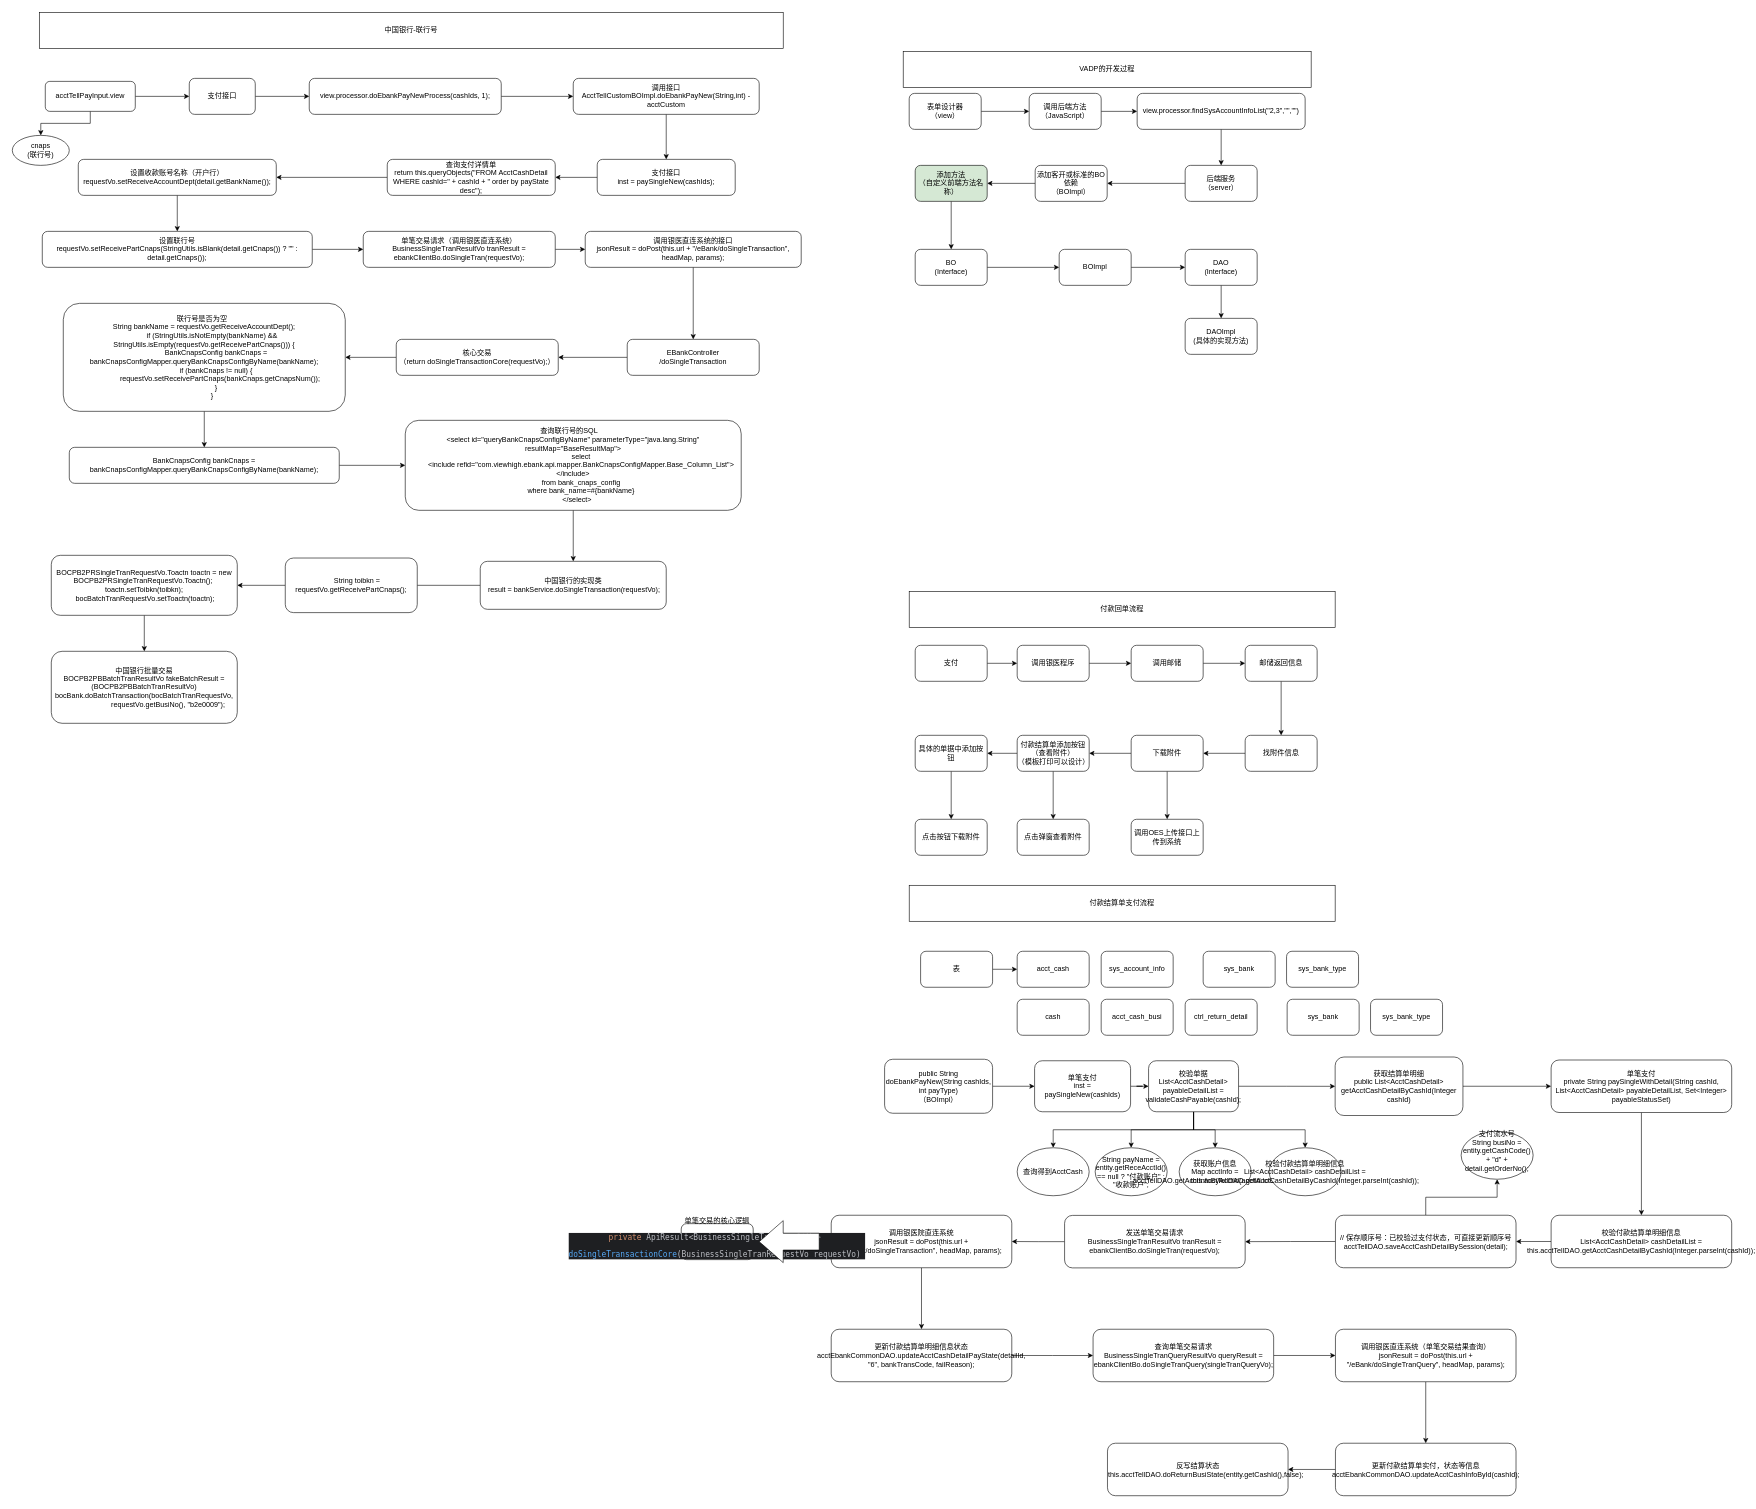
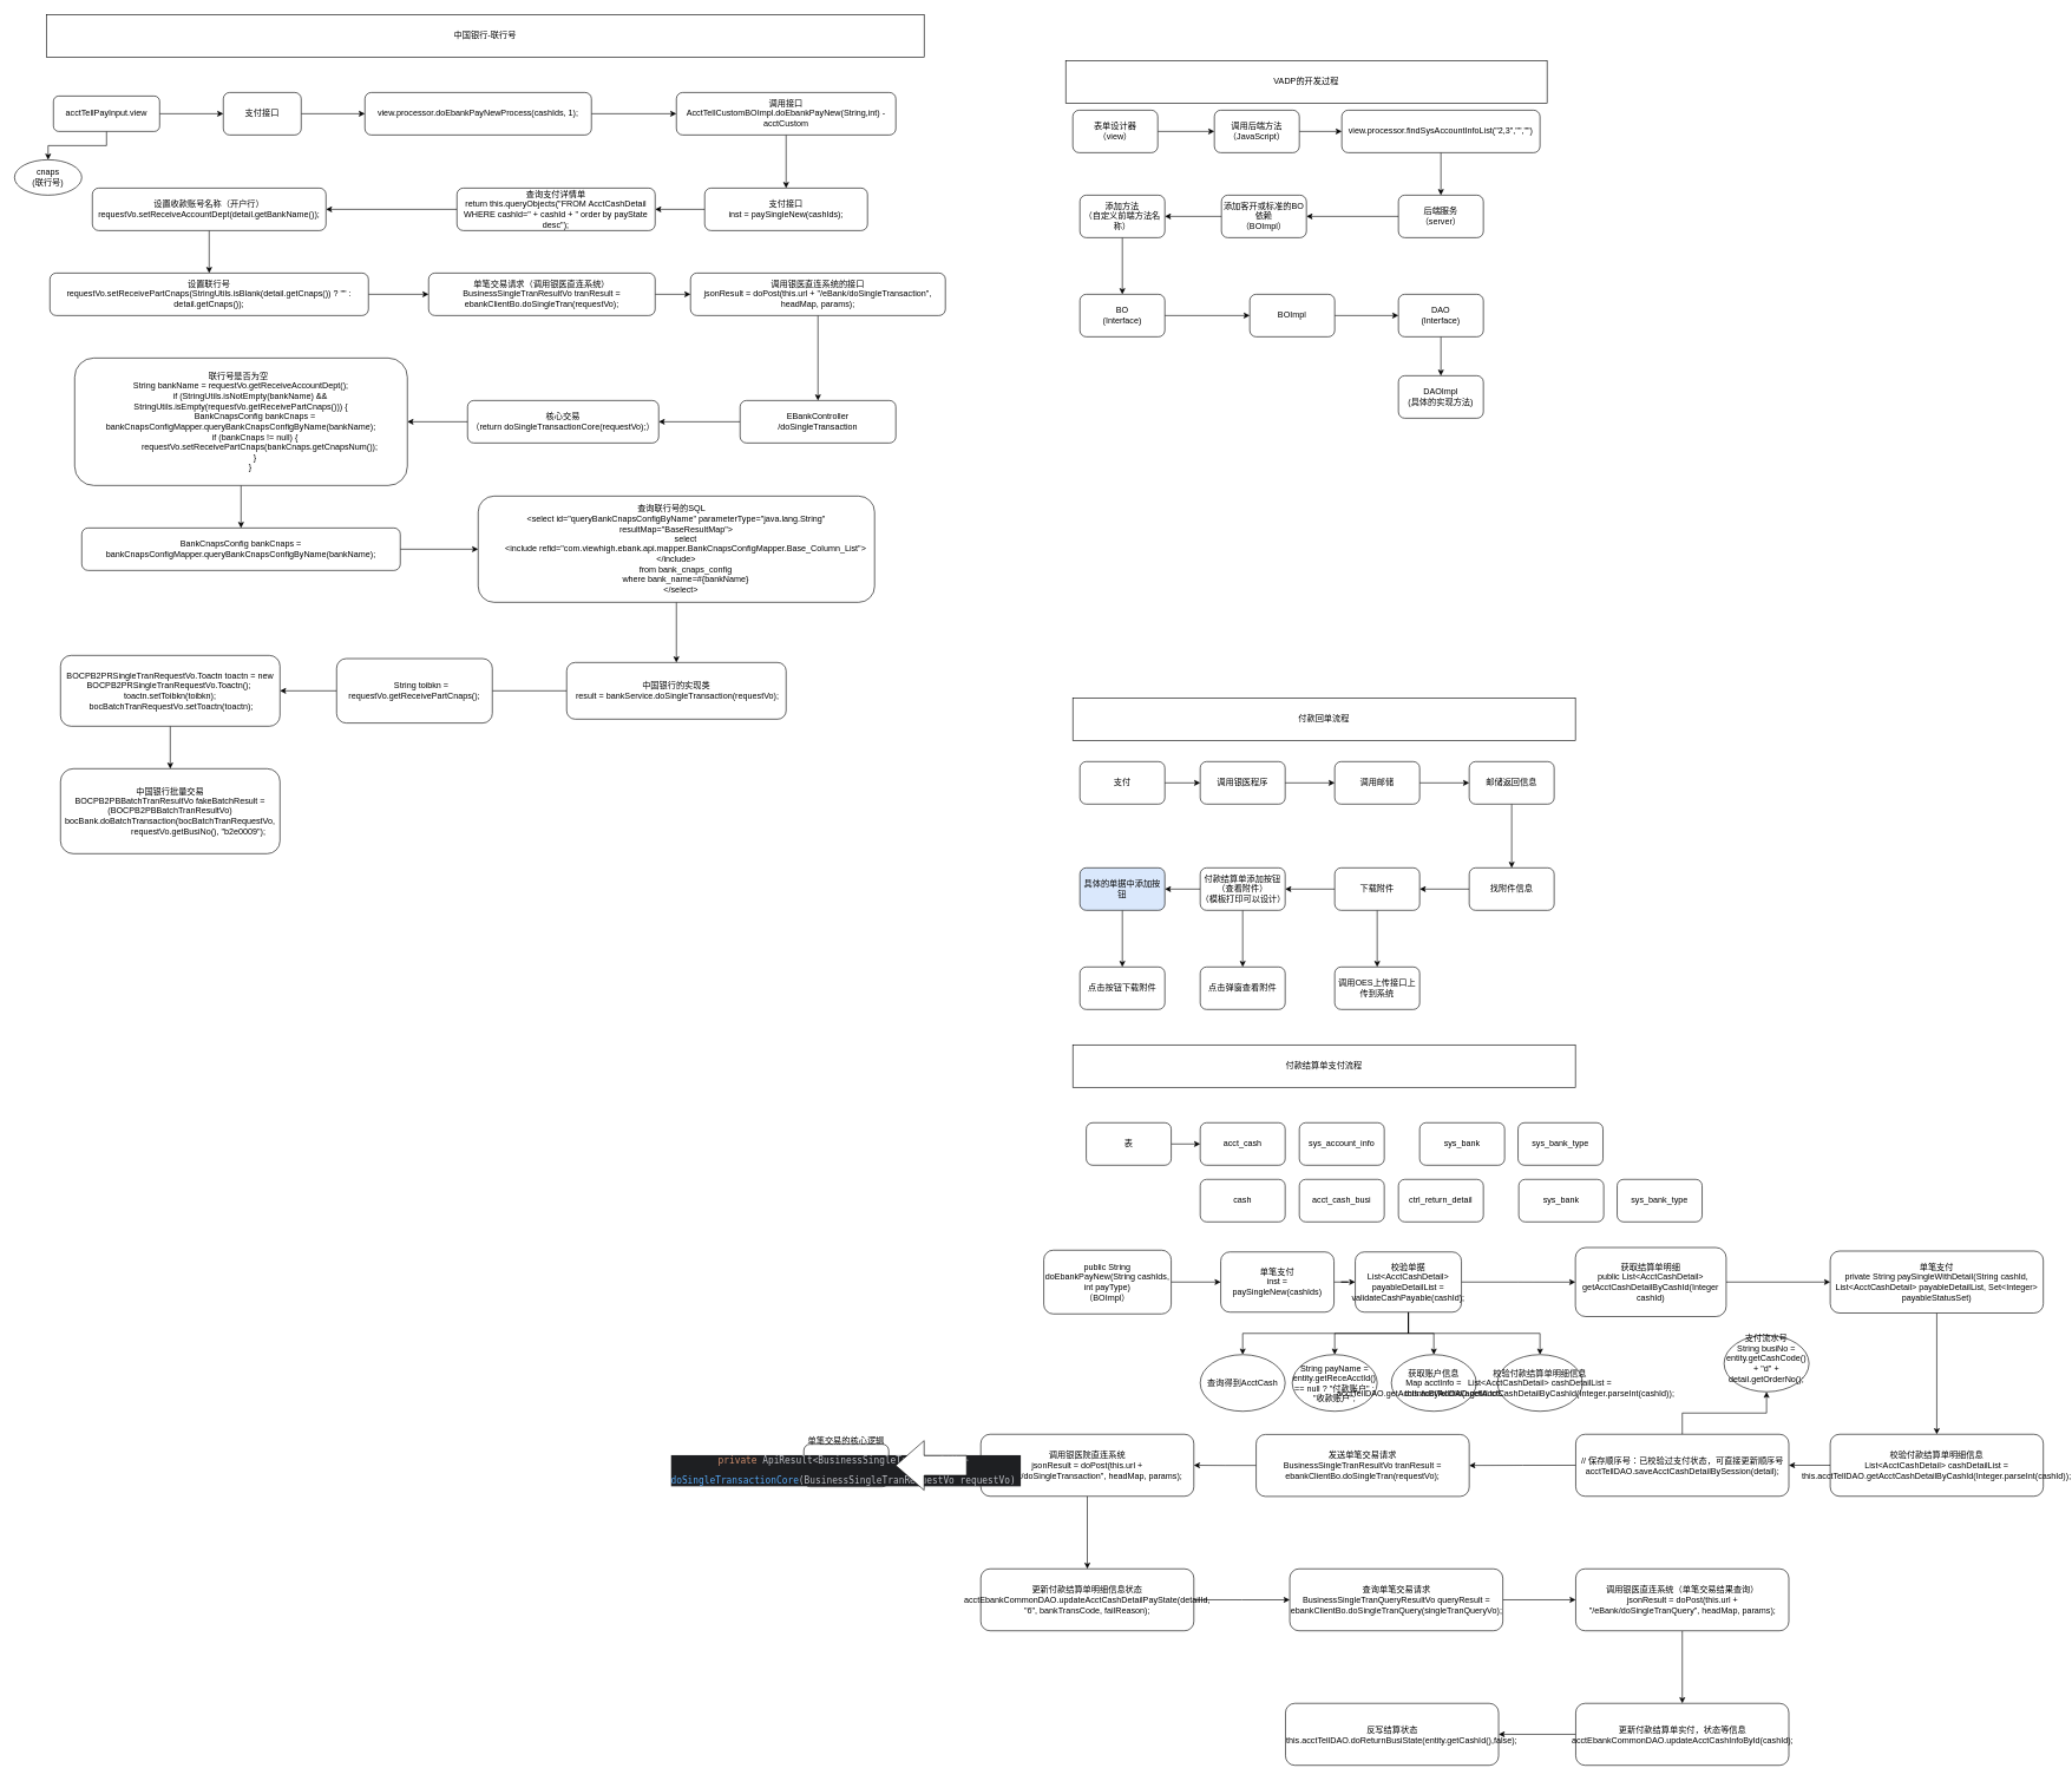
- <mxCell id="11" value="添加方法&lt;div&gt;（自定义前端方法名称）&lt;/div&gt;" style="rounded=1;whiteSpace=wrap;html=1;fillColor=#d5e8d4;" parent="1" vertex="1"><mxGeometry x="1525" y="275" width="120" height="60" as="geometry" /></mxCell>
+ <mxCell id="11" value="添加方法&lt;div&gt;（自定义前端方法名称）&lt;/div&gt;" style="rounded=1;whiteSpace=wrap;html=1;" parent="1" vertex="1"><mxGeometry x="1525" y="275" width="120" height="60" as="geometry" /></mxCell>
- <mxCell id="32" value="具体的单据中添加按钮" style="rounded=1;whiteSpace=wrap;html=1;" parent="1" vertex="1"><mxGeometry x="1525" y="1225" width="120" height="60" as="geometry" /></mxCell>
+ <mxCell id="32" value="具体的单据中添加按钮" style="rounded=1;whiteSpace=wrap;html=1;fillColor=#dae8fc;" parent="1" vertex="1"><mxGeometry x="1525" y="1225" width="120" height="60" as="geometry" /></mxCell>
- <mxCell id="87" value="&lt;div&gt;反写结算状态&lt;/div&gt;&lt;div&gt;&lt;span style=&quot;white-space: normal;&quot;&gt;&lt;span style=&quot;white-space:pre&quot;&gt;&#09;&lt;/span&gt;this.acctTellDAO.doReturnBusiState(entity.getCashId(),false);&lt;/span&gt;&lt;/div&gt;" style="rounded=1;whiteSpace=wrap;html=1;" parent="1" vertex="1"><mxGeometry x="1845.5" y="2405" width="301" height="87.5" as="geometry" /></mxCell>
+ <mxCell id="87" value="&lt;div&gt;反写结算状态&lt;/div&gt;&lt;div&gt;&lt;span style=&quot;white-space: normal;&quot;&gt;&lt;span style=&quot;white-space:pre&quot;&gt;&#09;&lt;/span&gt;this.acctTellDAO.doReturnBusiState(entity.getCashId(),false);&lt;/span&gt;&lt;/div&gt;" style="rounded=1;whiteSpace=wrap;html=1;" parent="1" vertex="1"><mxGeometry x="1815.5" y="2405" width="301" height="87.5" as="geometry" /></mxCell>
